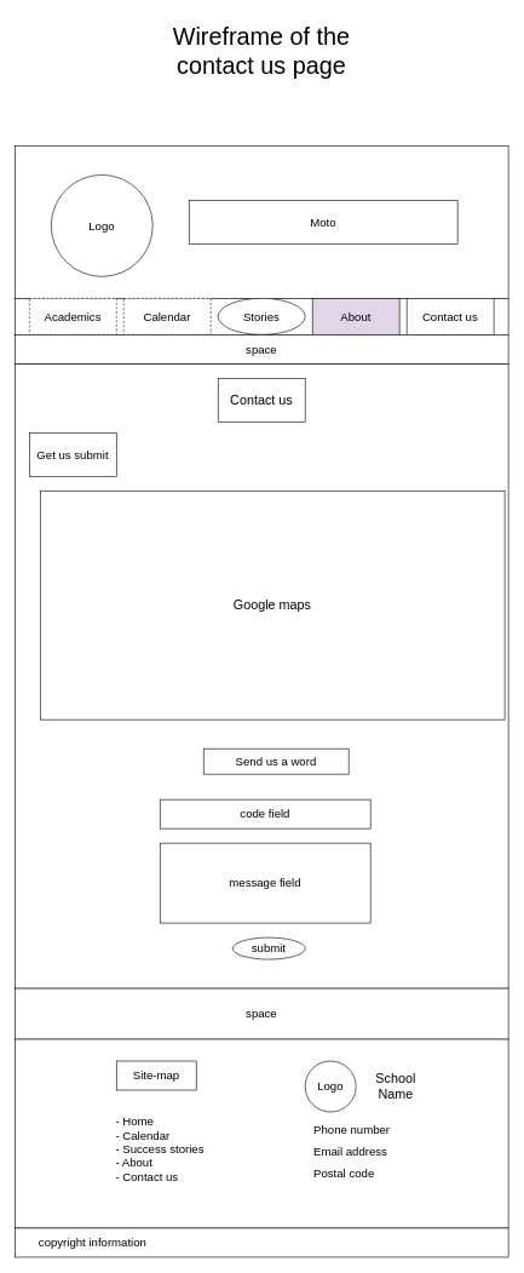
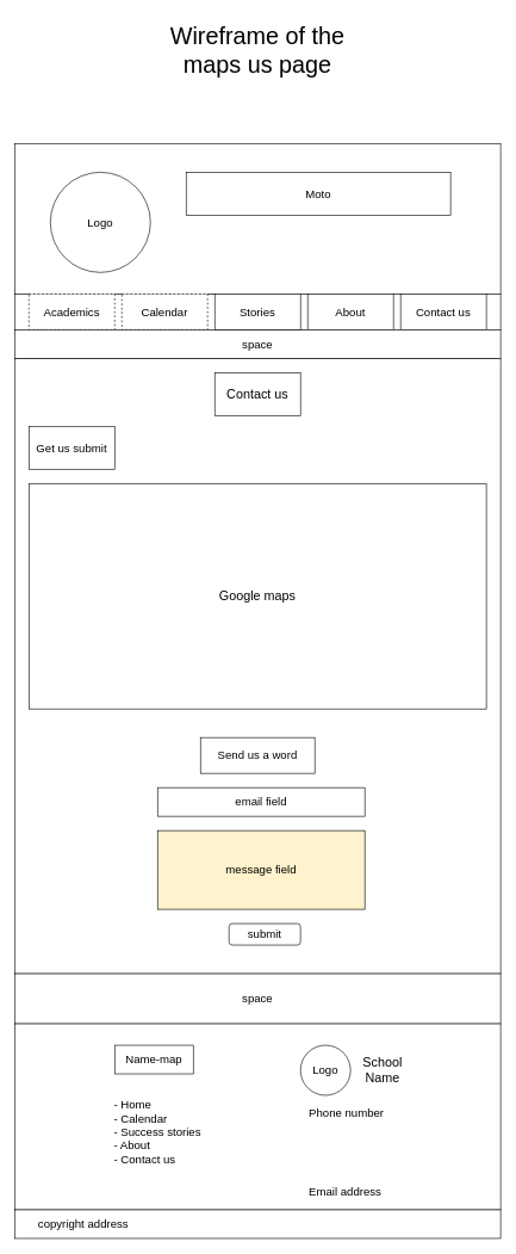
- <mxCell id="3" value="&lt;font style=&quot;font-size: 33px;&quot;&gt;Wireframe of the contact us page&lt;/font&gt;" style="text;html=1;strokeColor=none;fillColor=none;align=center;verticalAlign=middle;whiteSpace=wrap;rounded=0;fontSize=16;" parent="1" vertex="1"><mxGeometry x="200" y="20" width="320" height="100" as="geometry" /></mxCell>
+ <mxCell id="3" value="&lt;font style=&quot;font-size: 33px;&quot;&gt;Wireframe of the maps us page&lt;/font&gt;" style="text;html=1;strokeColor=none;fillColor=none;align=center;verticalAlign=middle;whiteSpace=wrap;rounded=0;fontSize=16;" parent="1" vertex="1"><mxGeometry x="200" y="20" width="320" height="100" as="geometry" /></mxCell>
- <mxCell id="6" value="Moto" style="rounded=0;whiteSpace=wrap;html=1;fontSize=16;" parent="1" vertex="1"><mxGeometry x="260" y="275" width="370" height="60" as="geometry" /></mxCell>
+ <mxCell id="6" value="Moto" style="rounded=0;whiteSpace=wrap;html=1;fontSize=16;" parent="1" vertex="1"><mxGeometry x="260" y="240" width="370" height="60" as="geometry" /></mxCell>
- <mxCell id="13" value="Stories" style="ellipse;whiteSpace=wrap;html=1;fontSize=16;" parent="1" vertex="1"><mxGeometry x="300" y="410" width="120" height="50" as="geometry" /></mxCell>
+ <mxCell id="13" value="Stories" style="rounded=0;whiteSpace=wrap;html=1;fontSize=16;" parent="1" vertex="1"><mxGeometry x="300" y="410" width="120" height="50" as="geometry" /></mxCell>
- <mxCell id="10" value="About" style="rounded=0;whiteSpace=wrap;html=1;fontSize=16;fillColor=#e1d5e7;" parent="1" vertex="1"><mxGeometry x="430" y="410" width="120" height="50" as="geometry" /></mxCell>
+ <mxCell id="10" value="About" style="rounded=0;whiteSpace=wrap;html=1;fontSize=16;" parent="1" vertex="1"><mxGeometry x="430" y="410" width="120" height="50" as="geometry" /></mxCell>
- <mxCell id="15" value="Google maps" style="rounded=0;whiteSpace=wrap;html=1;strokeWidth=1;fontSize=18;" parent="1" vertex="1"><mxGeometry x="55" y="675" width="640" height="315" as="geometry" /></mxCell>
+ <mxCell id="15" value="Google maps" style="rounded=0;whiteSpace=wrap;html=1;strokeWidth=1;fontSize=18;" parent="1" vertex="1"><mxGeometry x="40" y="675" width="640" height="315" as="geometry" /></mxCell>
- <mxCell id="26" value="Send us a word" style="rounded=0;whiteSpace=wrap;html=1;fontSize=16;" parent="1" vertex="1"><mxGeometry x="280" y="1030" width="200" height="35" as="geometry" /></mxCell>
+ <mxCell id="26" value="Send us a word" style="rounded=0;whiteSpace=wrap;html=1;fontSize=16;" parent="1" vertex="1"><mxGeometry x="280" y="1030" width="160" height="50" as="geometry" /></mxCell>
- <mxCell id="27" value="code field" style="rounded=0;whiteSpace=wrap;html=1;fontSize=16;" parent="1" vertex="1"><mxGeometry x="220" y="1100" width="290" height="40" as="geometry" /></mxCell>
+ <mxCell id="27" value="email field" style="rounded=0;whiteSpace=wrap;html=1;fontSize=16;" parent="1" vertex="1"><mxGeometry x="220" y="1100" width="290" height="40" as="geometry" /></mxCell>
- <mxCell id="28" value="message field" style="rounded=0;whiteSpace=wrap;html=1;fontSize=16;" parent="1" vertex="1"><mxGeometry x="220" y="1160" width="290" height="110" as="geometry" /></mxCell>
+ <mxCell id="28" value="message field" style="rounded=0;whiteSpace=wrap;html=1;fontSize=16;fillColor=#fff2cc;" parent="1" vertex="1"><mxGeometry x="220" y="1160" width="290" height="110" as="geometry" /></mxCell>
- <mxCell id="29" value="submit" style="ellipse;whiteSpace=wrap;html=1;fontSize=16;" parent="1" vertex="1"><mxGeometry x="320" y="1290" width="100" height="30" as="geometry" /></mxCell>
+ <mxCell id="29" value="submit" style="rounded=1;whiteSpace=wrap;html=1;fontSize=16;" parent="1" vertex="1"><mxGeometry x="320" y="1290" width="100" height="30" as="geometry" /></mxCell>
- <mxCell id="18" value="Site-map" style="rounded=0;whiteSpace=wrap;html=1;fontSize=16;" parent="1" vertex="1"><mxGeometry x="160" y="1460" width="110" height="40" as="geometry" /></mxCell>
+ <mxCell id="18" value="Name-map" style="rounded=0;whiteSpace=wrap;html=1;fontSize=16;" parent="1" vertex="1"><mxGeometry x="160" y="1460" width="110" height="40" as="geometry" /></mxCell>
- <mxCell id="21" value="&lt;font style=&quot;font-size: 18px;&quot;&gt;School Name&lt;/font&gt;" style="text;html=1;strokeColor=none;fillColor=none;align=center;verticalAlign=middle;whiteSpace=wrap;rounded=0;fontSize=16;" parent="1" vertex="1"><mxGeometry x="500" y="1465" width="90" height="60" as="geometry" /></mxCell>
+ <mxCell id="21" value="&lt;font style=&quot;font-size: 18px;&quot;&gt;School Name&lt;/font&gt;" style="text;html=1;strokeColor=none;fillColor=none;align=center;verticalAlign=middle;whiteSpace=wrap;rounded=0;fontSize=16;" parent="1" vertex="1"><mxGeometry x="490" y="1465" width="90" height="60" as="geometry" /></mxCell>
- <mxCell id="23" value="&lt;div style=&quot;font-size: 16px;&quot; align=&quot;left&quot;&gt;&lt;font style=&quot;font-size: 16px;&quot;&gt;Email address&lt;br&gt;&lt;/font&gt;&lt;/div&gt;" style="text;html=1;strokeColor=none;fillColor=none;align=left;verticalAlign=middle;whiteSpace=wrap;rounded=0;fontSize=18;" parent="1" vertex="1"><mxGeometry x="430" y="1570" width="135" height="30" as="geometry" /></mxCell>
+ <mxCell id="23" value="&lt;div style=&quot;font-size: 16px;&quot; align=&quot;left&quot;&gt;&lt;font style=&quot;font-size: 16px;&quot;&gt;Email address&lt;br&gt;&lt;/font&gt;&lt;/div&gt;" style="text;html=1;strokeColor=none;fillColor=none;align=left;verticalAlign=middle;whiteSpace=wrap;rounded=0;fontSize=18;" parent="1" vertex="1"><mxGeometry x="430" y="1650" width="135" height="30" as="geometry" /></mxCell>
- <mxCell id="24" value="&lt;font style=&quot;font-size: 16px;&quot;&gt;Postal code&lt;/font&gt;" style="text;html=1;strokeColor=none;fillColor=none;align=left;verticalAlign=middle;whiteSpace=wrap;rounded=0;fontSize=18;" parent="1" vertex="1"><mxGeometry x="430" y="1600" width="135" height="30" as="geometry" /></mxCell>
- <mxCell id="25" value="&lt;div align=&quot;left&quot;&gt;&amp;nbsp;&amp;nbsp;&amp;nbsp;&amp;nbsp;&amp;nbsp;&amp;nbsp; copyright information&lt;br&gt;&lt;/div&gt;" style="rounded=0;whiteSpace=wrap;html=1;fontSize=16;align=left;" parent="1" vertex="1"><mxGeometry x="20" y="1690" width="680" height="40" as="geometry" /></mxCell>
+ <mxCell id="25" value="&lt;div align=&quot;left&quot;&gt;&amp;nbsp;&amp;nbsp;&amp;nbsp;&amp;nbsp;&amp;nbsp;&amp;nbsp; copyright address&lt;br&gt;&lt;/div&gt;" style="rounded=0;whiteSpace=wrap;html=1;fontSize=16;align=left;" parent="1" vertex="1"><mxGeometry x="20" y="1690" width="680" height="40" as="geometry" /></mxCell>
